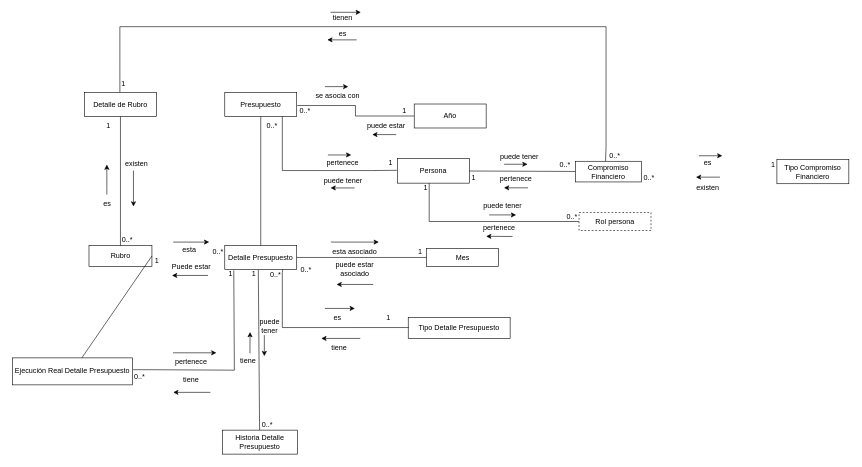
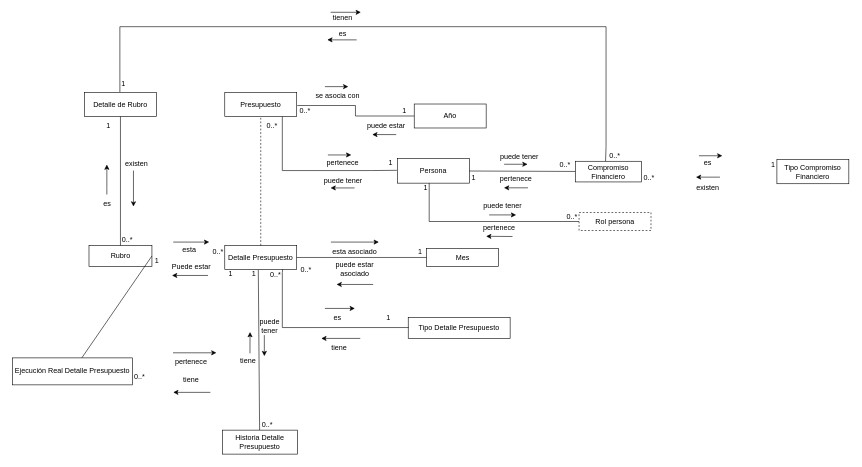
- <mxCell id="14" value="" style="endArrow=none;html=1;rounded=0;entryX=0.5;entryY=1;entryDx=0;entryDy=0;" parent="1" source="4" target="6" edge="1"><mxGeometry width="50" height="50" relative="1" as="geometry"><mxPoint x="370" y="334" as="sourcePoint" /><mxPoint x="420" y="284" as="targetPoint" /></mxGeometry></mxCell>
+ <mxCell id="14" value="" style="endArrow=none;html=1;rounded=0;entryX=0.5;entryY=1;entryDx=0;entryDy=0;dashed=1;" parent="1" source="4" target="6" edge="1"><mxGeometry width="50" height="50" relative="1" as="geometry"><mxPoint x="370" y="334" as="sourcePoint" /><mxPoint x="420" y="284" as="targetPoint" /></mxGeometry></mxCell>
- <mxCell id="49" value="" style="endArrow=none;html=1;rounded=0;edgeStyle=orthogonalEdgeStyle;exitX=1.005;exitY=0.438;exitDx=0;exitDy=0;exitPerimeter=0;entryX=0.125;entryY=1.037;entryDx=0;entryDy=0;entryPerimeter=0;" parent="1" source="48" target="4" edge="1"><mxGeometry width="50" height="50" relative="1" as="geometry"><mxPoint x="320" y="574" as="sourcePoint" /><mxPoint x="390" y="466" as="targetPoint" /><Array as="points"><mxPoint x="249" y="617" /><mxPoint x="390" y="617" /><mxPoint x="390" y="456" /></Array></mxGeometry></mxCell>
